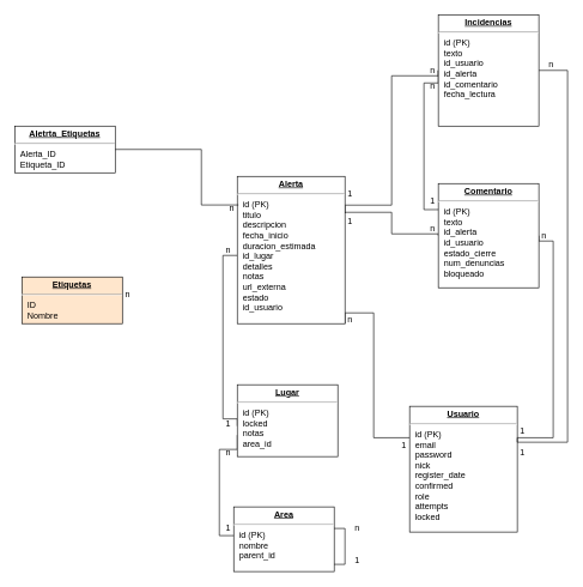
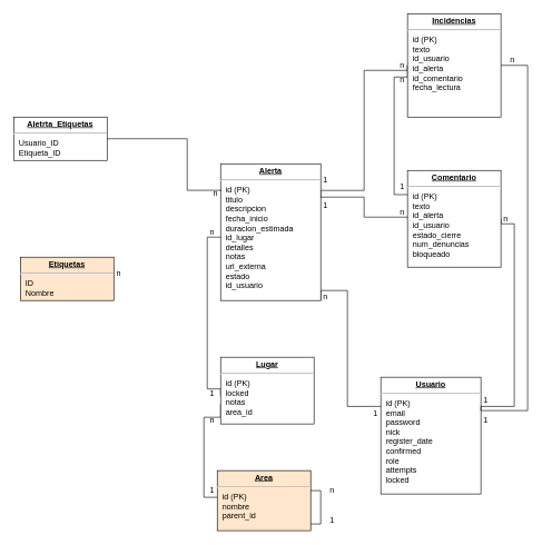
- <mxCell id="2" value="&lt;p style=&quot;margin: 0px ; margin-top: 4px ; text-align: center ; text-decoration: underline&quot;&gt;&lt;b&gt;Aletrta_Etiquetas&lt;/b&gt;&lt;/p&gt;&lt;hr&gt;&lt;p style=&quot;margin: 0px ; margin-left: 8px&quot;&gt;Alerta_ID&lt;/p&gt;&lt;p style=&quot;margin: 0px ; margin-left: 8px&quot;&gt;Etiqueta_ID&lt;/p&gt;" style="verticalAlign=top;align=left;overflow=fill;fontSize=12;fontFamily=Helvetica;html=1;rounded=0;shadow=0;comic=0;labelBackgroundColor=none;strokeWidth=1" parent="1" vertex="1"><mxGeometry x="20" y="175" width="140" height="65" as="geometry" /></mxCell>
+ <mxCell id="2" value="&lt;p style=&quot;margin: 0px ; margin-top: 4px ; text-align: center ; text-decoration: underline&quot;&gt;&lt;b&gt;Aletrta_Etiquetas&lt;/b&gt;&lt;/p&gt;&lt;hr&gt;&lt;p style=&quot;margin: 0px ; margin-left: 8px&quot;&gt;Usuario_ID&lt;/p&gt;&lt;p style=&quot;margin: 0px ; margin-left: 8px&quot;&gt;Etiqueta_ID&lt;/p&gt;" style="verticalAlign=top;align=left;overflow=fill;fontSize=12;fontFamily=Helvetica;html=1;rounded=0;shadow=0;comic=0;labelBackgroundColor=none;strokeWidth=1" parent="1" vertex="1"><mxGeometry x="20" y="175" width="140" height="65" as="geometry" /></mxCell>
- <mxCell id="12" value="&lt;p style=&quot;margin: 0px ; margin-top: 4px ; text-align: center ; text-decoration: underline&quot;&gt;&lt;b&gt;Area&lt;/b&gt;&lt;/p&gt;&lt;hr&gt;&lt;p style=&quot;margin: 0px ; margin-left: 8px&quot;&gt;id (PK)&lt;/p&gt;&lt;p style=&quot;margin: 0px ; margin-left: 8px&quot;&gt;nombre&lt;/p&gt;&lt;p style=&quot;margin: 0px ; margin-left: 8px&quot;&gt;parent_id&lt;/p&gt;" style="verticalAlign=top;align=left;overflow=fill;fontSize=12;fontFamily=Helvetica;html=1;rounded=0;shadow=0;comic=0;labelBackgroundColor=none;strokeWidth=1" parent="1" vertex="1"><mxGeometry x="325" y="705" width="140" height="90" as="geometry" /></mxCell>
+ <mxCell id="12" value="&lt;p style=&quot;margin: 0px ; margin-top: 4px ; text-align: center ; text-decoration: underline&quot;&gt;&lt;b&gt;Area&lt;/b&gt;&lt;/p&gt;&lt;hr&gt;&lt;p style=&quot;margin: 0px ; margin-left: 8px&quot;&gt;id (PK)&lt;/p&gt;&lt;p style=&quot;margin: 0px ; margin-left: 8px&quot;&gt;nombre&lt;/p&gt;&lt;p style=&quot;margin: 0px ; margin-left: 8px&quot;&gt;parent_id&lt;/p&gt;" style="verticalAlign=top;align=left;overflow=fill;fontSize=12;fontFamily=Helvetica;html=1;rounded=0;shadow=0;comic=0;labelBackgroundColor=none;strokeWidth=1;fillColor=#ffe6cc;" parent="1" vertex="1"><mxGeometry x="325" y="705" width="140" height="90" as="geometry" /></mxCell>
